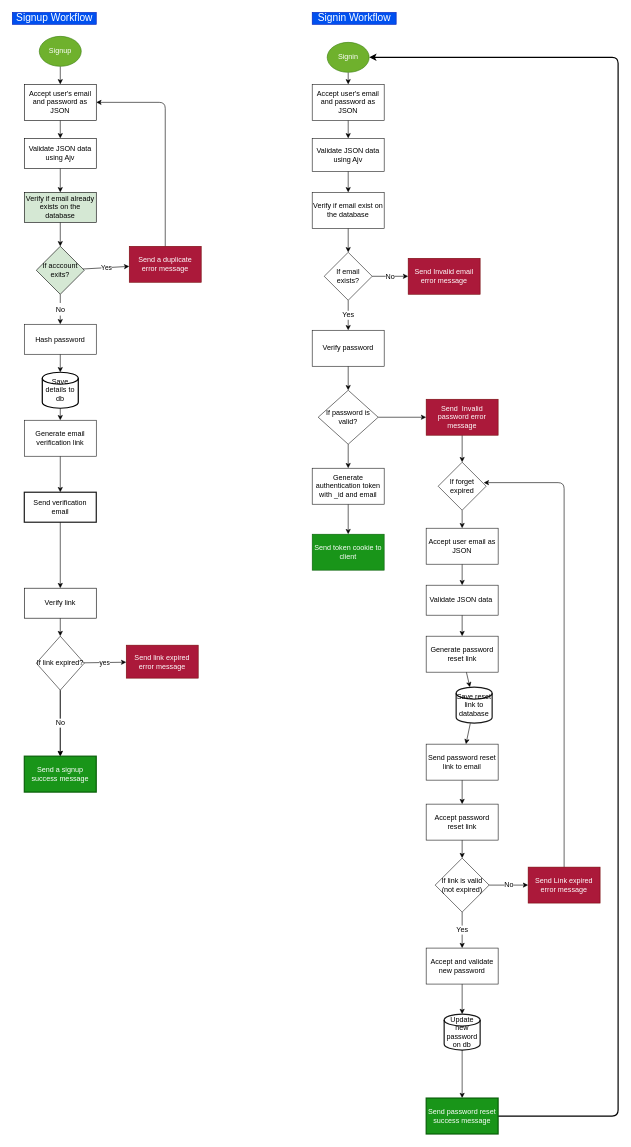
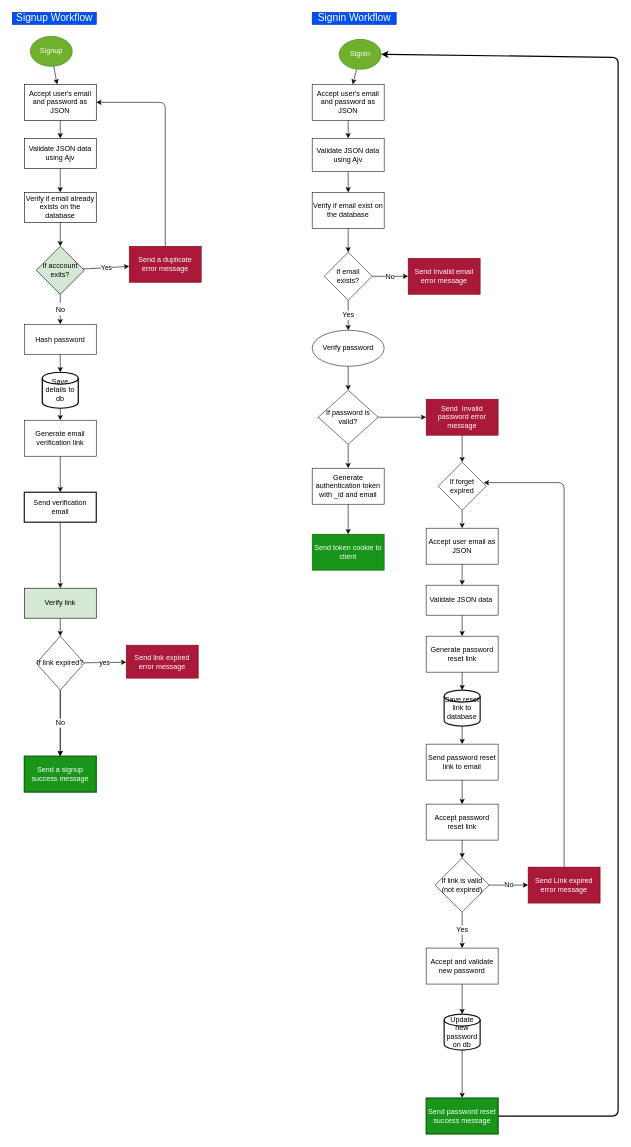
- <mxCell id="70" value="Signup" style="ellipse;whiteSpace=wrap;html=1;fontSize=12;strokeWidth=1;opacity=90;fillColor=#60a917;fontColor=#ffffff;strokeColor=#2D7600;" parent="1" vertex="1"><mxGeometry x="65" y="60" width="70" height="50" as="geometry" /></mxCell>
+ <mxCell id="70" value="Signup" style="ellipse;whiteSpace=wrap;html=1;fontSize=12;strokeWidth=1;opacity=90;fillColor=#60a917;fontColor=#ffffff;strokeColor=#2D7600;" parent="1" vertex="1"><mxGeometry x="50" y="60" width="70" height="50" as="geometry" /></mxCell>
- <mxCell id="68" value="Signin" style="ellipse;whiteSpace=wrap;html=1;fontSize=12;strokeWidth=1;opacity=90;fillColor=#60a917;fontColor=#ffffff;strokeColor=#2D7600;" parent="1" vertex="1"><mxGeometry x="545" width="70" height="50" as="geometry" y="70" /></mxCell>
+ <mxCell id="68" value="Signin" style="ellipse;whiteSpace=wrap;html=1;fontSize=12;strokeWidth=1;opacity=90;fillColor=#60a917;fontColor=#ffffff;strokeColor=#2D7600;" parent="1" vertex="1"><mxGeometry x="565" y="65" width="70" height="50" as="geometry" /></mxCell>
- <mxCell id="7" value="Verify if email already exists on the database" style="rounded=0;whiteSpace=wrap;html=1;fillColor=#d5e8d4;" parent="1" vertex="1"><mxGeometry x="40" y="320" width="120" height="50" as="geometry" /></mxCell>
+ <mxCell id="7" value="Verify if email already exists on the database" style="rounded=0;whiteSpace=wrap;html=1;" parent="1" vertex="1"><mxGeometry x="40" y="320" width="120" height="50" as="geometry" /></mxCell>
- <mxCell id="32" value="Verify password" style="whiteSpace=wrap;html=1;strokeWidth=1;opacity=90;" parent="1" vertex="1"><mxGeometry x="520" y="550" width="120" height="60" as="geometry" /></mxCell>
+ <mxCell id="32" value="Verify password" style="ellipse;whiteSpace=wrap;html=1;strokeWidth=1;opacity=90;" parent="1" vertex="1"><mxGeometry x="520" y="550" width="120" height="60" as="geometry" /></mxCell>
- <mxCell id="76" value="Verify link" style="whiteSpace=wrap;html=1;" parent="1" vertex="1"><mxGeometry x="40" y="980" width="120" height="50" as="geometry" /></mxCell>
+ <mxCell id="76" value="Verify link" style="whiteSpace=wrap;html=1;fillColor=#d5e8d4;" parent="1" vertex="1"><mxGeometry x="40" y="980" width="120" height="50" as="geometry" /></mxCell>
- <mxCell id="62" value="Save reset link to database" style="strokeWidth=2;html=1;shape=mxgraph.flowchart.database;whiteSpace=wrap;fontSize=12;opacity=90;" parent="1" vertex="1"><mxGeometry x="760" y="1145" width="60" height="60" as="geometry" /></mxCell>
+ <mxCell id="62" value="Save reset link to database" style="strokeWidth=2;html=1;shape=mxgraph.flowchart.database;whiteSpace=wrap;fontSize=12;opacity=90;" parent="1" vertex="1"><mxGeometry x="740" y="1150" width="60" height="60" as="geometry" /></mxCell>
